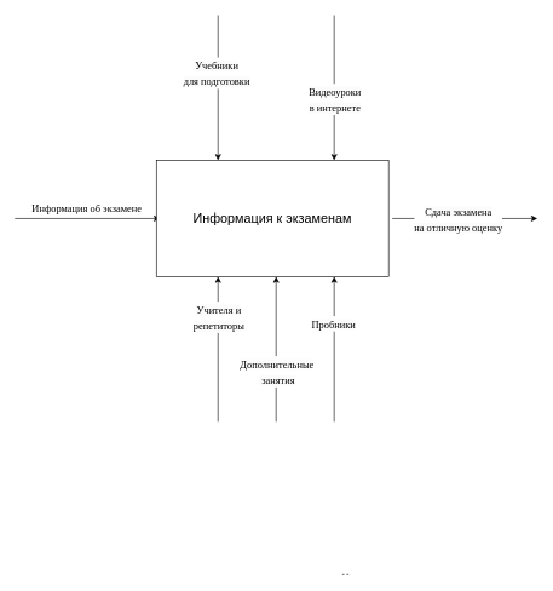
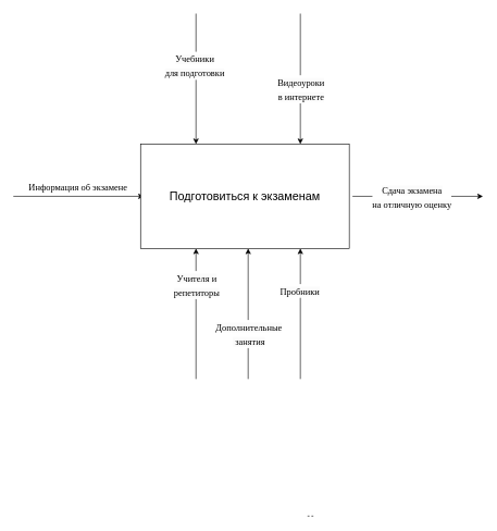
- <mxCell id="17" value="&lt;font style=&quot;font-size: 18px;&quot;&gt;Информация к экзаменам&lt;/font&gt;" style="rounded=0;whiteSpace=wrap;html=1;" parent="1" vertex="1"><mxGeometry x="215" y="220" width="320" height="160" as="geometry" /></mxCell>
+ <mxCell id="17" value="&lt;font style=&quot;font-size: 18px;&quot;&gt;Подготовиться к экзаменам&lt;/font&gt;" style="rounded=0;whiteSpace=wrap;html=1;" parent="1" vertex="1"><mxGeometry x="215" y="220" width="320" height="160" as="geometry" /></mxCell>
